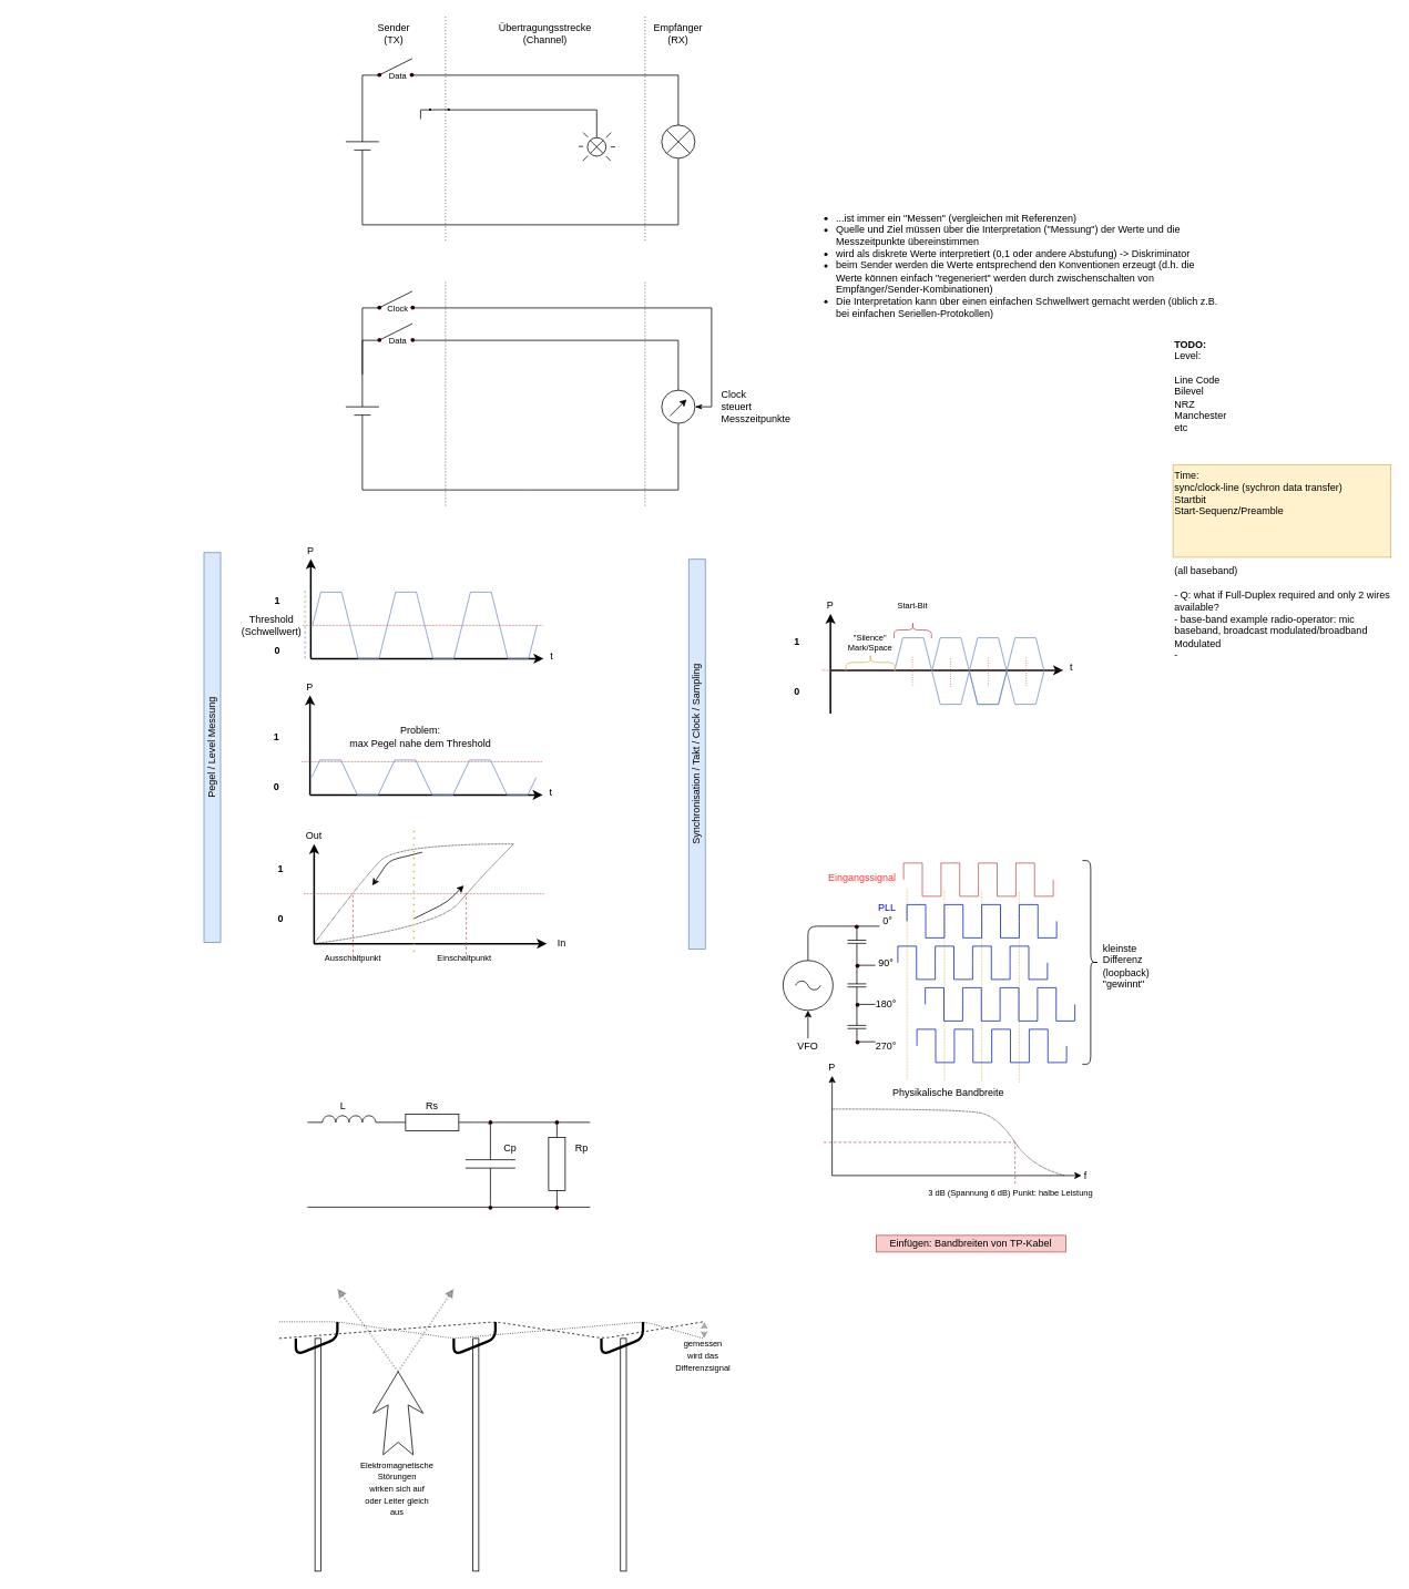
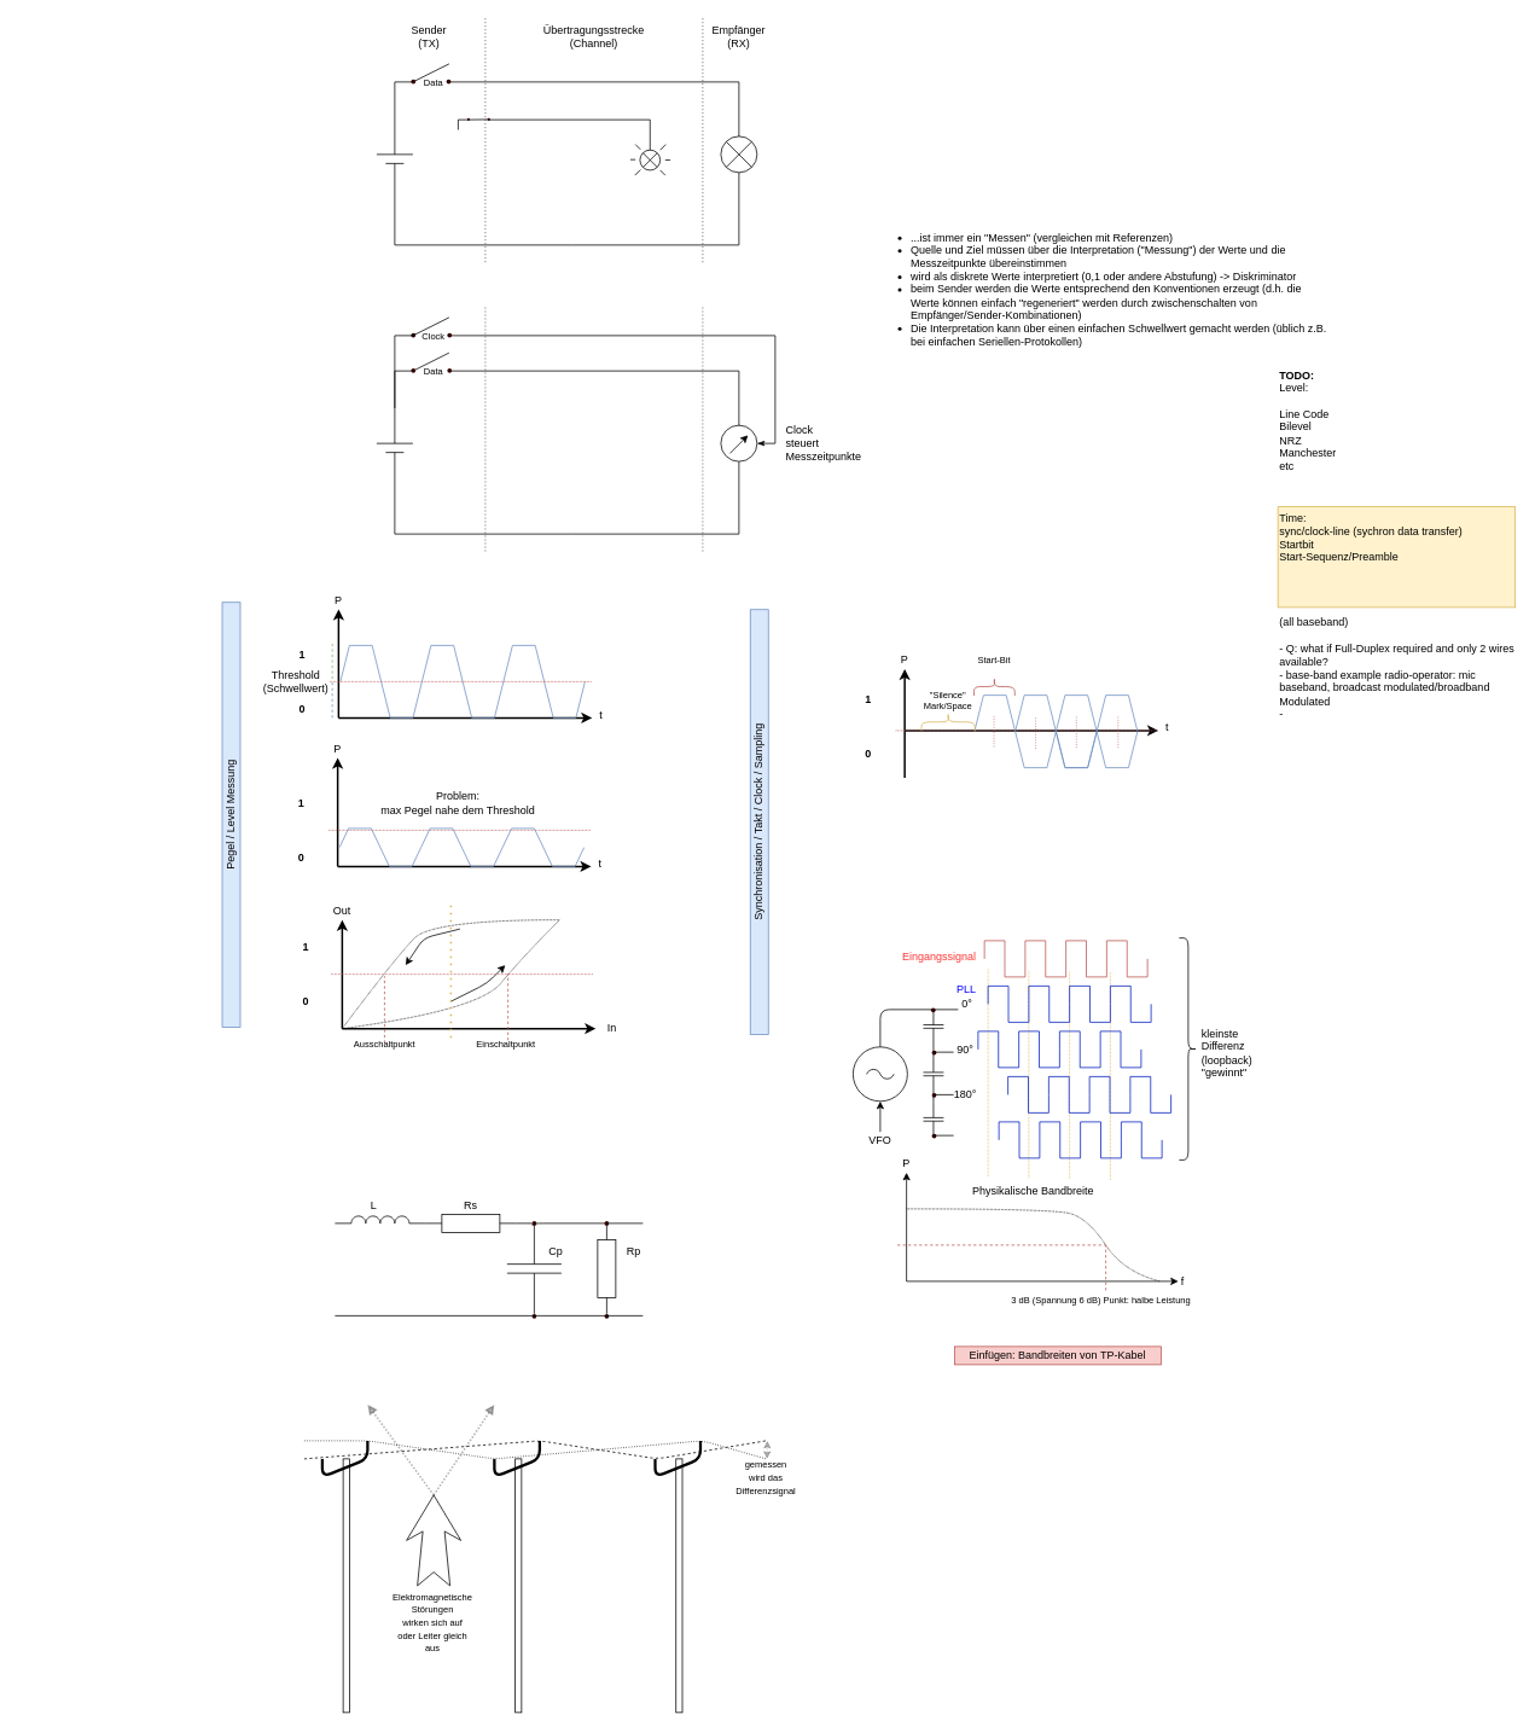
- <mxCell id="59" value="270°" style="text;html=1;strokeColor=none;fillColor=none;align=center;verticalAlign=middle;whiteSpace=wrap;rounded=0;" parent="55" vertex="1"><mxGeometry x="104" y="213" width="40" height="20" as="geometry" /></mxCell>
